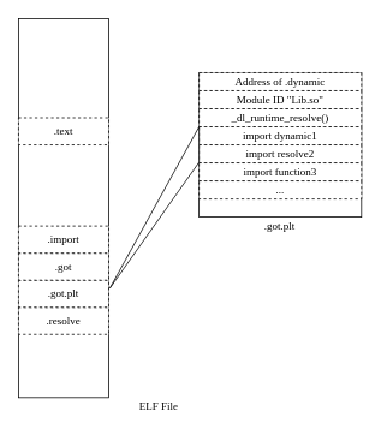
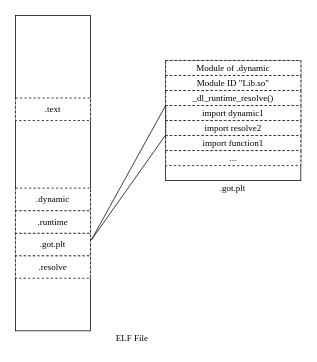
- <mxCell id="11" value="Address of .dynamic" style="rounded=0;whiteSpace=wrap;html=1;dashed=1;fontFamily=Lucida Console;" vertex="1" parent="9"><mxGeometry width="180" height="20" as="geometry" /></mxCell>
+ <mxCell id="11" value="Module of .dynamic" style="rounded=0;whiteSpace=wrap;html=1;dashed=1;fontFamily=Lucida Console;" vertex="1" parent="9"><mxGeometry width="180" height="20" as="geometry" /></mxCell>
- <mxCell id="16" value="import function3" style="rounded=0;whiteSpace=wrap;html=1;dashed=1;fontFamily=Lucida Console;" vertex="1" parent="9"><mxGeometry y="100" width="180" height="20" as="geometry" /></mxCell>
+ <mxCell id="16" value="import function1" style="rounded=0;whiteSpace=wrap;html=1;dashed=1;fontFamily=Lucida Console;" vertex="1" parent="9"><mxGeometry y="100" width="180" height="20" as="geometry" /></mxCell>
- <mxCell id="7" value=".import" style="rounded=0;whiteSpace=wrap;html=1;dashed=1;fontFamily=Lucida Console;" vertex="1" parent="2"><mxGeometry y="230" width="100" height="30" as="geometry" /></mxCell>
+ <mxCell id="7" value=".dynamic" style="rounded=0;whiteSpace=wrap;html=1;dashed=1;fontFamily=Lucida Console;" vertex="1" parent="2"><mxGeometry y="230" width="100" height="30" as="geometry" /></mxCell>
- <mxCell id="6" value=".got" style="rounded=0;whiteSpace=wrap;html=1;dashed=1;fontFamily=Lucida Console;" vertex="1" parent="2"><mxGeometry y="260" width="100" height="30" as="geometry" /></mxCell>
+ <mxCell id="6" value=".runtime" style="rounded=0;whiteSpace=wrap;html=1;dashed=1;fontFamily=Lucida Console;" vertex="1" parent="2"><mxGeometry y="260" width="100" height="30" as="geometry" /></mxCell>
